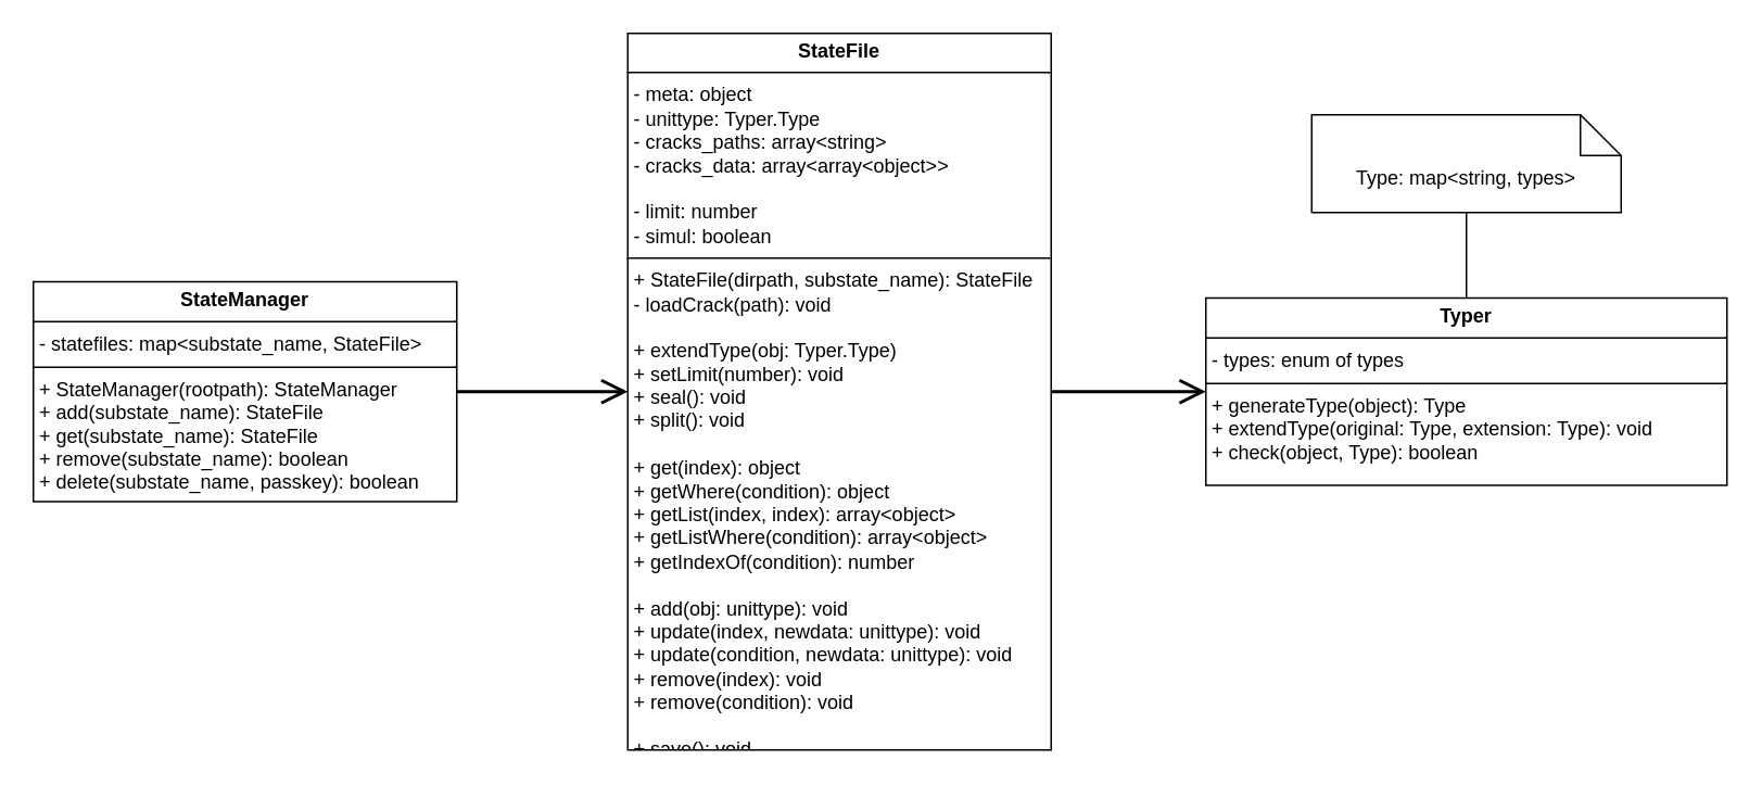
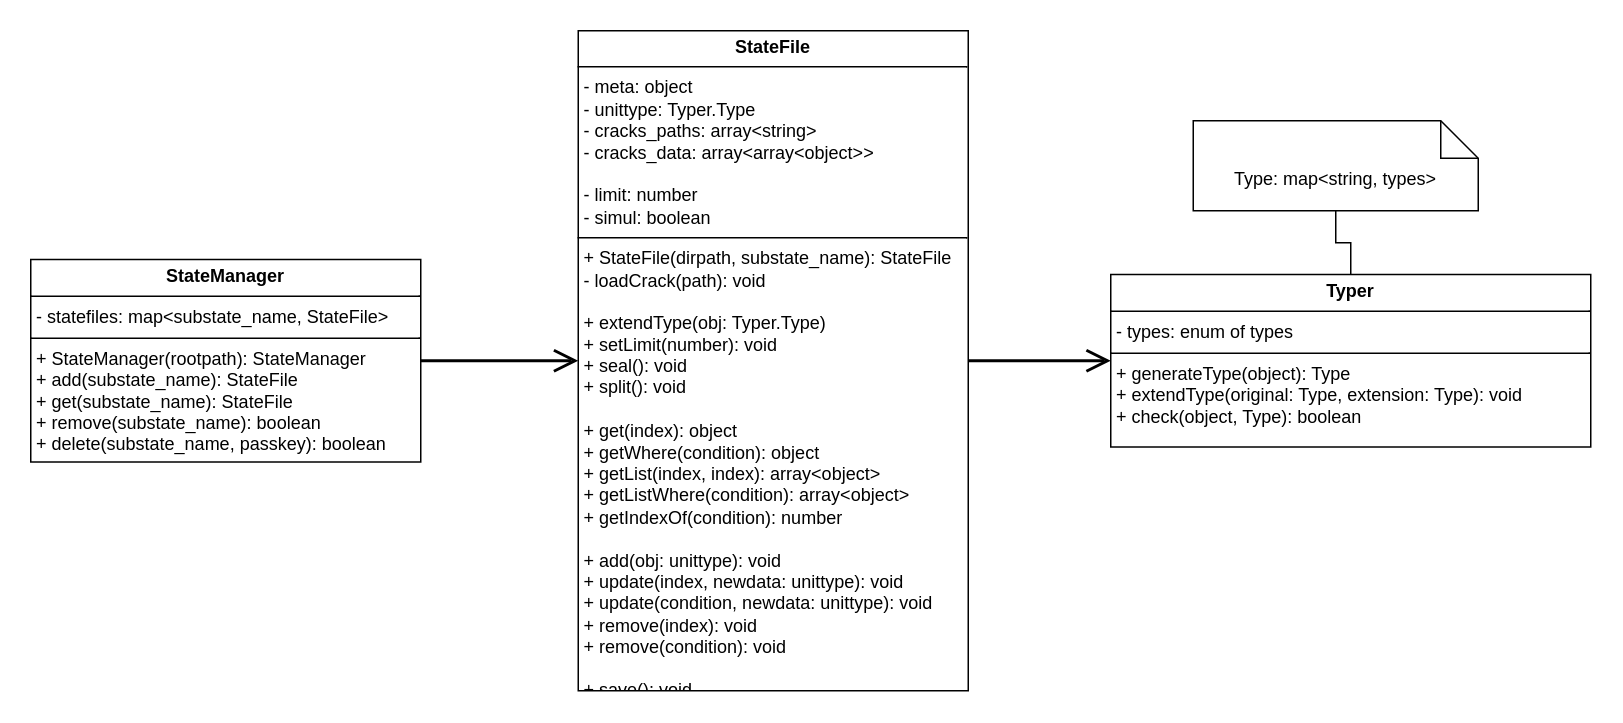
- <mxCell id="8" value="Type: map&amp;lt;string, types&amp;gt;" style="shape=note2;boundedLbl=1;whiteSpace=wrap;html=1;size=25;verticalAlign=top;align=center;" parent="1" vertex="1"><mxGeometry x="805" y="70" width="190" height="60" as="geometry" /></mxCell>
+ <mxCell id="8" value="Type: map&amp;lt;string, types&amp;gt;" style="shape=note2;boundedLbl=1;whiteSpace=wrap;html=1;size=25;verticalAlign=top;align=center;" parent="1" vertex="1"><mxGeometry x="795" y="80" width="190" height="60" as="geometry" /></mxCell>
